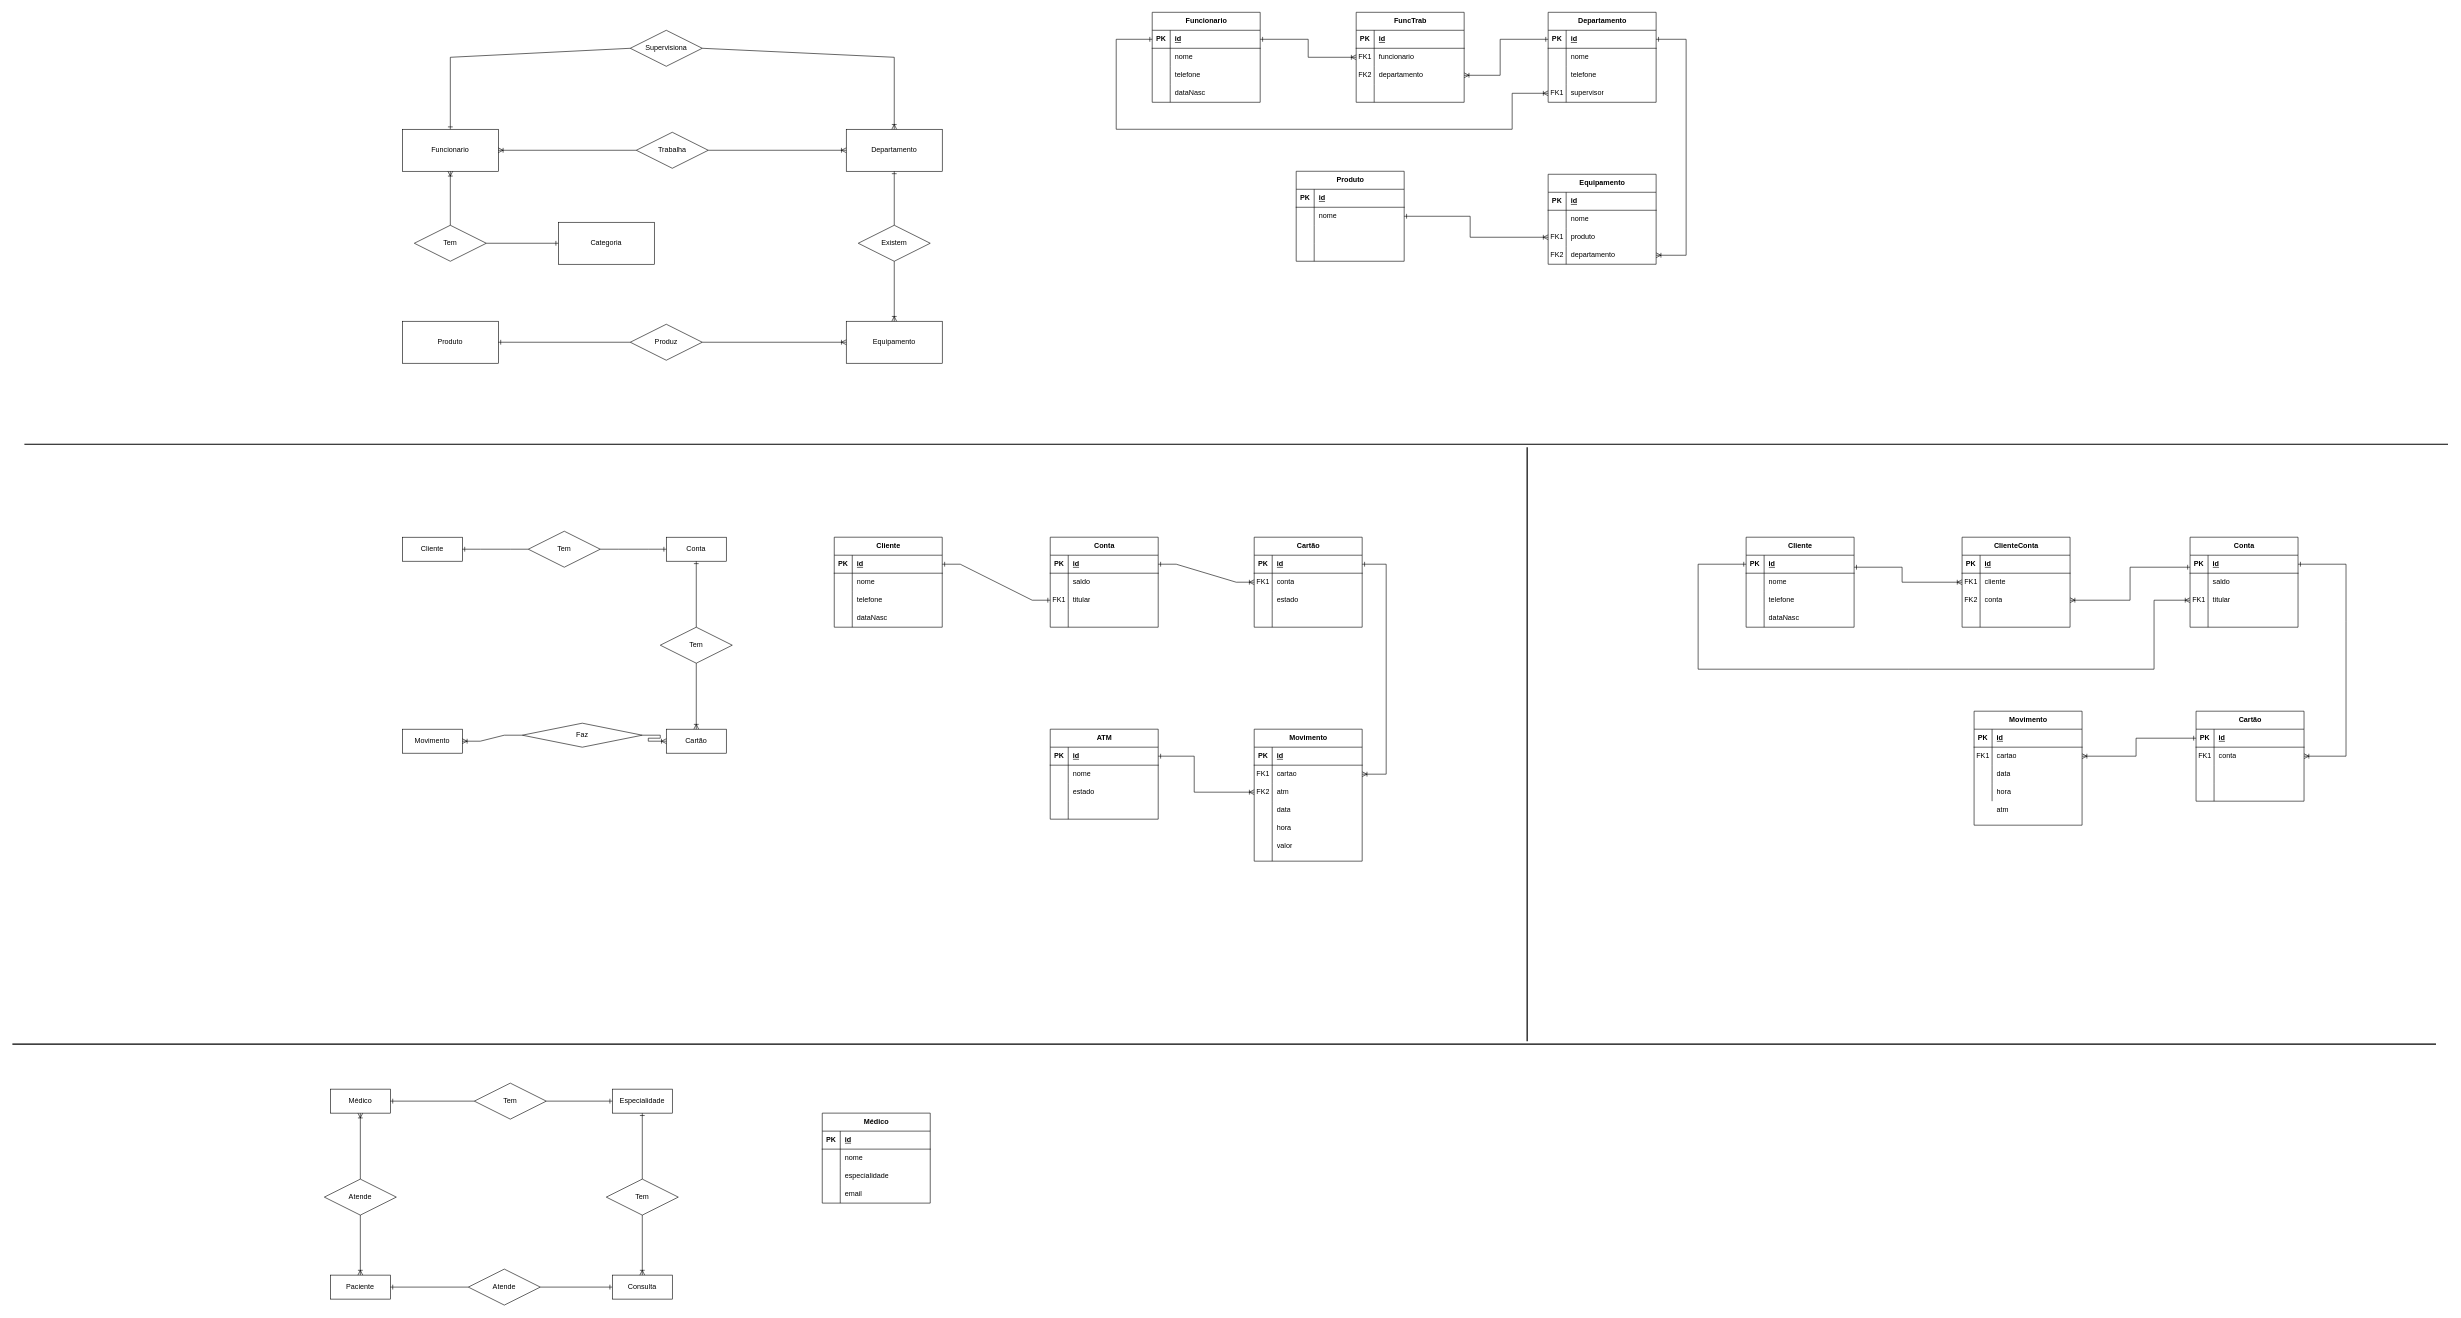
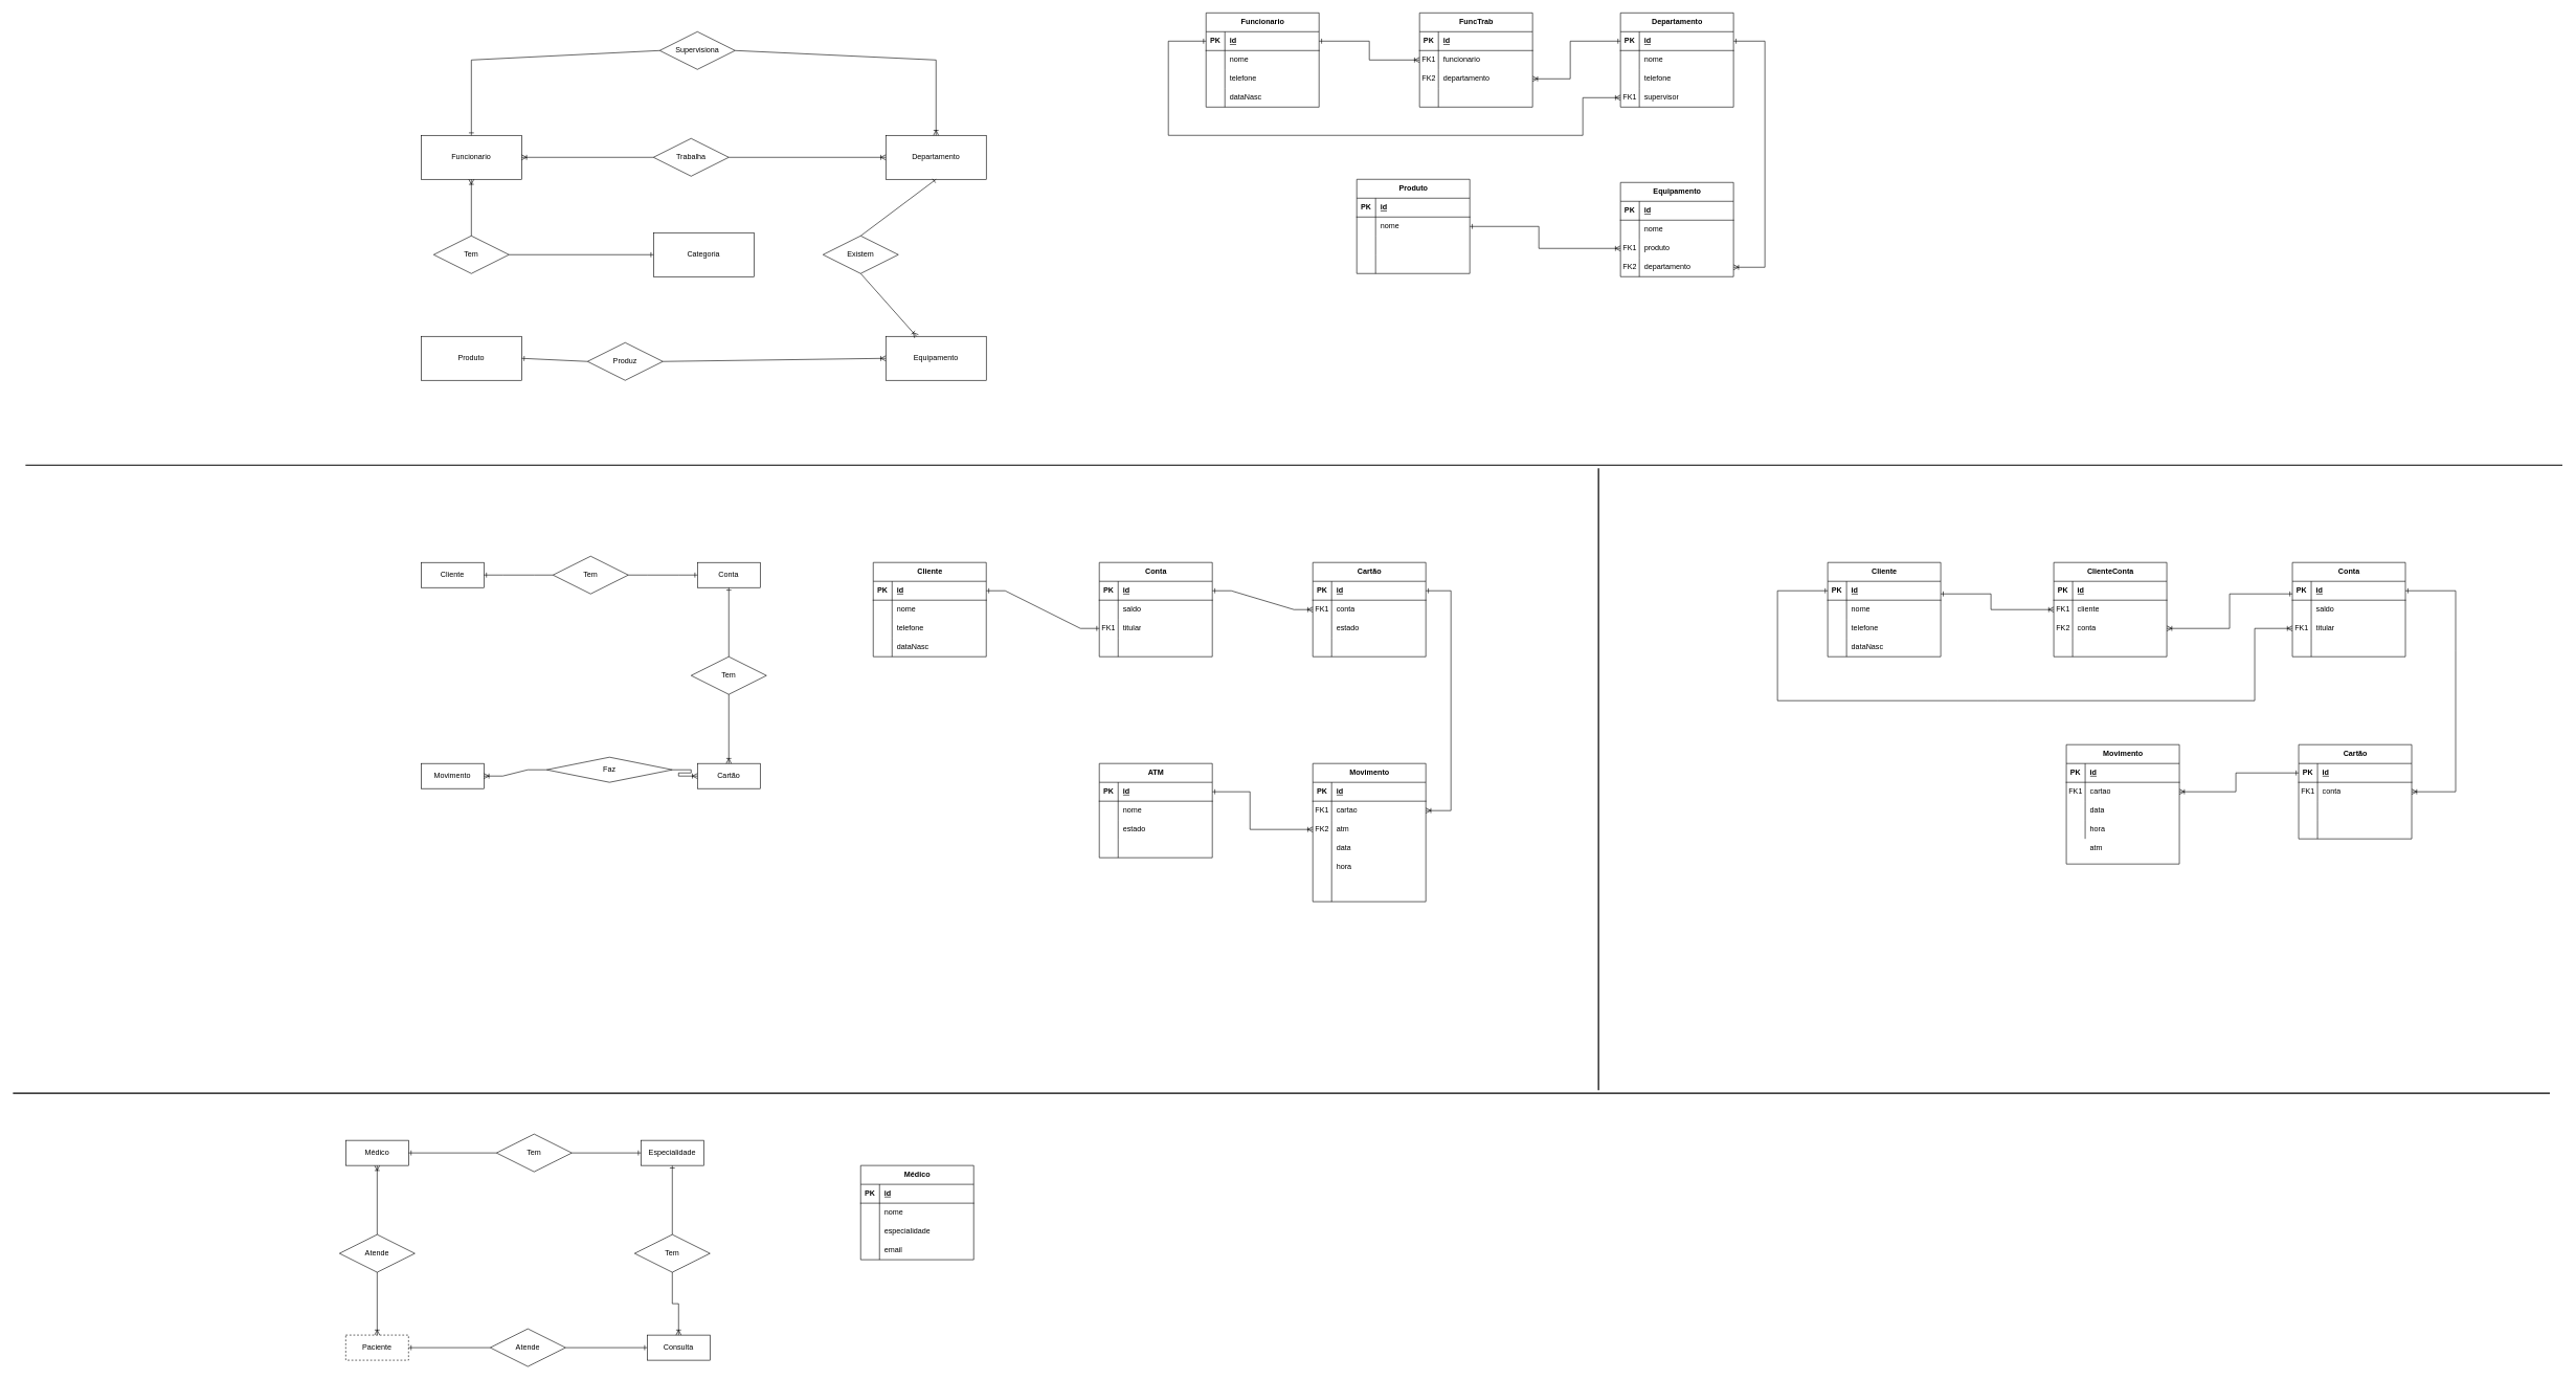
- <mxCell id="15" value="Trabalha" style="shape=rhombus;perimeter=rhombusPerimeter;whiteSpace=wrap;html=1;align=center;" parent="1" vertex="1"><mxGeometry x="1060" y="220" width="120" height="60" as="geometry" /></mxCell>
+ <mxCell id="15" value="Trabalha" style="shape=rhombus;perimeter=rhombusPerimeter;whiteSpace=wrap;html=1;align=center;" parent="1" vertex="1"><mxGeometry x="1040" y="220" width="120" height="60" as="geometry" /></mxCell>
- <mxCell id="19" value="Categoria" style="html=1;align=center;verticalAlign=middle;dashed=0;whiteSpace=wrap;" parent="1" vertex="1"><mxGeometry x="930" y="370" width="160" height="70" as="geometry" /></mxCell>
+ <mxCell id="19" value="Categoria" style="html=1;align=center;verticalAlign=middle;dashed=0;whiteSpace=wrap;" parent="1" vertex="1"><mxGeometry x="1040" y="370" width="160" height="70" as="geometry" /></mxCell>
- <mxCell id="16" value="Existem" style="shape=rhombus;perimeter=rhombusPerimeter;whiteSpace=wrap;html=1;align=center;" parent="1" vertex="1"><mxGeometry x="1430" y="375" width="120" height="60" as="geometry" /></mxCell>
+ <mxCell id="16" value="Existem" style="shape=rhombus;perimeter=rhombusPerimeter;whiteSpace=wrap;html=1;align=center;" parent="1" vertex="1"><mxGeometry x="1310" y="375" width="120" height="60" as="geometry" /></mxCell>
- <mxCell id="17" value="Produz" style="shape=rhombus;perimeter=rhombusPerimeter;whiteSpace=wrap;html=1;align=center;" parent="1" vertex="1"><mxGeometry x="1050" y="540" width="120" height="60" as="geometry" /></mxCell>
+ <mxCell id="17" value="Produz" style="shape=rhombus;perimeter=rhombusPerimeter;whiteSpace=wrap;html=1;align=center;" parent="1" vertex="1"><mxGeometry x="935" y="545" width="120" height="60" as="geometry" /></mxCell>
- <mxCell id="267" value="valor" style="shape=partialRectangle;connectable=0;fillColor=none;top=0;left=0;bottom=0;right=0;align=left;spacingLeft=6;overflow=hidden;whiteSpace=wrap;html=1;" vertex="1" parent="1"><mxGeometry x="2120" y="1395" width="150" height="30" as="geometry"><mxRectangle width="150" height="30" as="alternateBounds" /></mxGeometry></mxCell>
- <mxCell id="255" value="Paciente" style="whiteSpace=wrap;html=1;align=center;" parent="1" vertex="1"><mxGeometry x="550" y="2125" width="100" height="40" as="geometry" /></mxCell>
+ <mxCell id="255" value="Paciente" style="whiteSpace=wrap;html=1;align=center;dashed=1;" parent="1" vertex="1"><mxGeometry x="550" y="2125" width="100" height="40" as="geometry" /></mxCell>
- <mxCell id="254" value="Consulta" style="whiteSpace=wrap;html=1;align=center;" parent="1" vertex="1"><mxGeometry x="1020" y="2125" width="100" height="40" as="geometry" /></mxCell>
+ <mxCell id="254" value="Consulta" style="whiteSpace=wrap;html=1;align=center;" parent="1" vertex="1"><mxGeometry x="1030" y="2125" width="100" height="40" as="geometry" /></mxCell>
